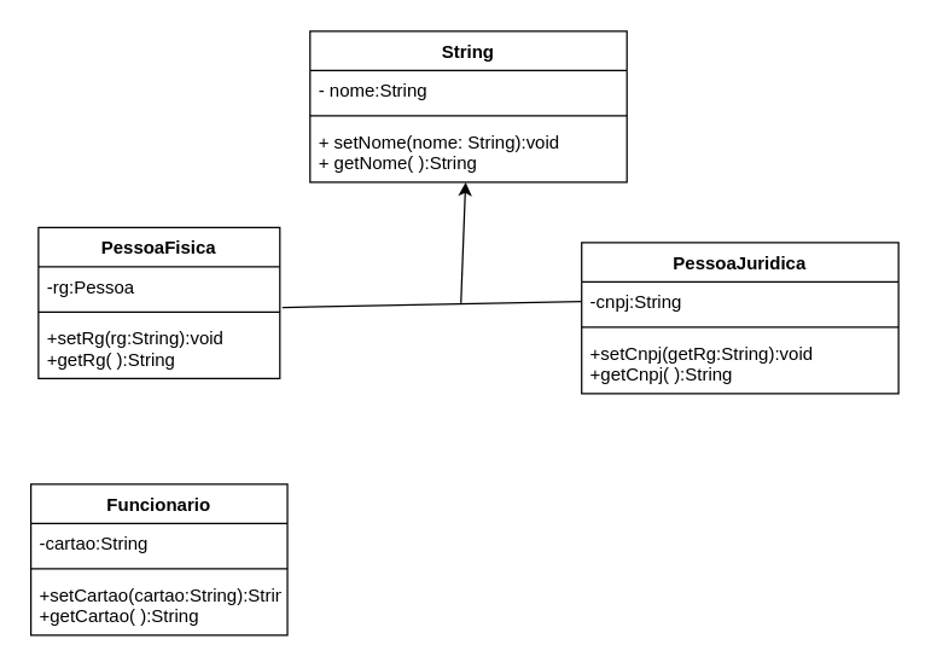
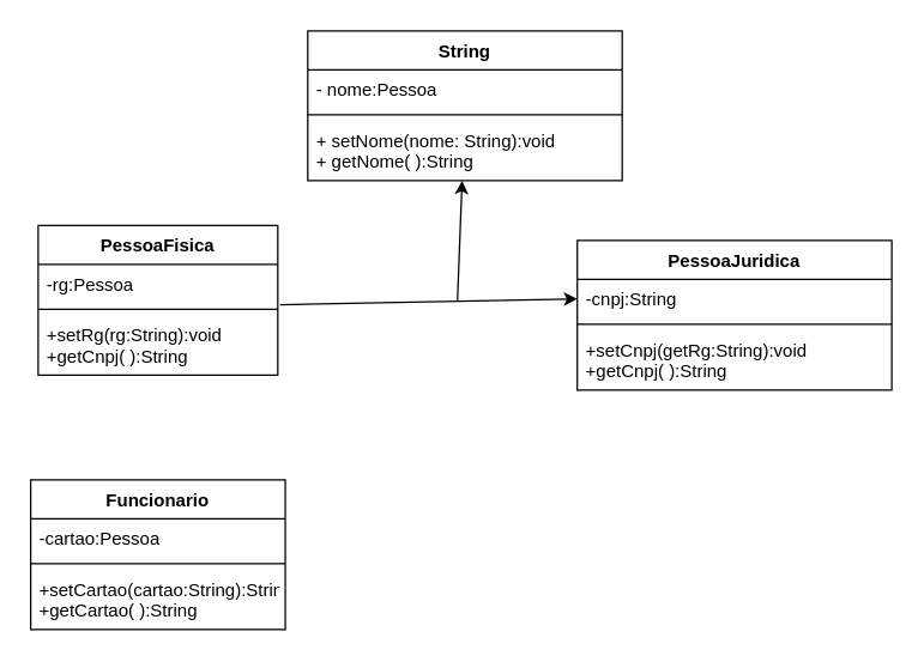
- <mxCell id="3" value="- nome:String" style="text;strokeColor=none;fillColor=none;align=left;verticalAlign=top;spacingLeft=4;spacingRight=4;overflow=hidden;rotatable=0;points=[[0,0.5],[1,0.5]];portConstraint=eastwest;" vertex="1" parent="2"><mxGeometry y="26" width="210" height="26" as="geometry" /></mxCell>
+ <mxCell id="3" value="- nome:Pessoa" style="text;strokeColor=none;fillColor=none;align=left;verticalAlign=top;spacingLeft=4;spacingRight=4;overflow=hidden;rotatable=0;points=[[0,0.5],[1,0.5]];portConstraint=eastwest;" vertex="1" parent="2"><mxGeometry y="26" width="210" height="26" as="geometry" /></mxCell>
- <mxCell id="18" value="" style="endArrow=none;html=1;rounded=0;fontFamily=Helvetica;fontSize=12;fontColor=default;exitX=1.01;exitY=1.038;exitDx=0;exitDy=0;exitPerimeter=0;entryX=0;entryY=0.5;entryDx=0;entryDy=0;" edge="1" parent="1" source="7" target="15"><mxGeometry width="50" height="50" relative="1" as="geometry"><mxPoint x="245" y="180" as="sourcePoint" /><mxPoint x="295" y="130" as="targetPoint" /><Array as="points" /></mxGeometry></mxCell>
+ <mxCell id="18" value="" style="endArrow=classic;html=1;rounded=0;fontFamily=Helvetica;fontSize=12;fontColor=default;exitX=1.01;exitY=1.038;exitDx=0;exitDy=0;exitPerimeter=0;entryX=0;entryY=0.5;entryDx=0;entryDy=0;" edge="1" parent="1" source="7" target="15"><mxGeometry width="50" height="50" relative="1" as="geometry"><mxPoint x="245" y="180" as="sourcePoint" /><mxPoint x="295" y="130" as="targetPoint" /><Array as="points" /></mxGeometry></mxCell>
- <mxCell id="9" value="+setRg(rg:String):void&#10;+getRg( ):String" style="text;strokeColor=none;fillColor=none;align=left;verticalAlign=top;spacingLeft=4;spacingRight=4;overflow=hidden;rotatable=0;points=[[0,0.5],[1,0.5]];portConstraint=eastwest;fontFamily=Helvetica;fontSize=12;fontColor=default;startSize=26;" vertex="1" parent="6"><mxGeometry y="60" width="160" height="40" as="geometry" /></mxCell>
+ <mxCell id="9" value="+setRg(rg:String):void&#10;+getCnpj( ):String" style="text;strokeColor=none;fillColor=none;align=left;verticalAlign=top;spacingLeft=4;spacingRight=4;overflow=hidden;rotatable=0;points=[[0,0.5],[1,0.5]];portConstraint=eastwest;fontFamily=Helvetica;fontSize=12;fontColor=default;startSize=26;" vertex="1" parent="6"><mxGeometry y="60" width="160" height="40" as="geometry" /></mxCell>
- <mxCell id="11" value="-cartao:String" style="text;strokeColor=none;fillColor=none;align=left;verticalAlign=top;spacingLeft=4;spacingRight=4;overflow=hidden;rotatable=0;points=[[0,0.5],[1,0.5]];portConstraint=eastwest;fontFamily=Helvetica;fontSize=12;fontColor=default;startSize=26;" vertex="1" parent="10"><mxGeometry y="26" width="170" height="26" as="geometry" /></mxCell>
+ <mxCell id="11" value="-cartao:Pessoa" style="text;strokeColor=none;fillColor=none;align=left;verticalAlign=top;spacingLeft=4;spacingRight=4;overflow=hidden;rotatable=0;points=[[0,0.5],[1,0.5]];portConstraint=eastwest;fontFamily=Helvetica;fontSize=12;fontColor=default;startSize=26;" vertex="1" parent="10"><mxGeometry y="26" width="170" height="26" as="geometry" /></mxCell>
